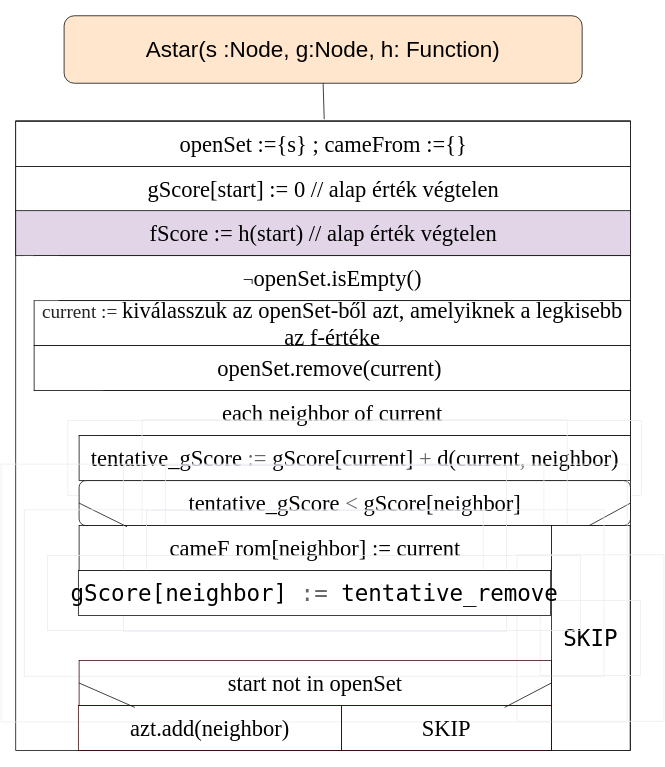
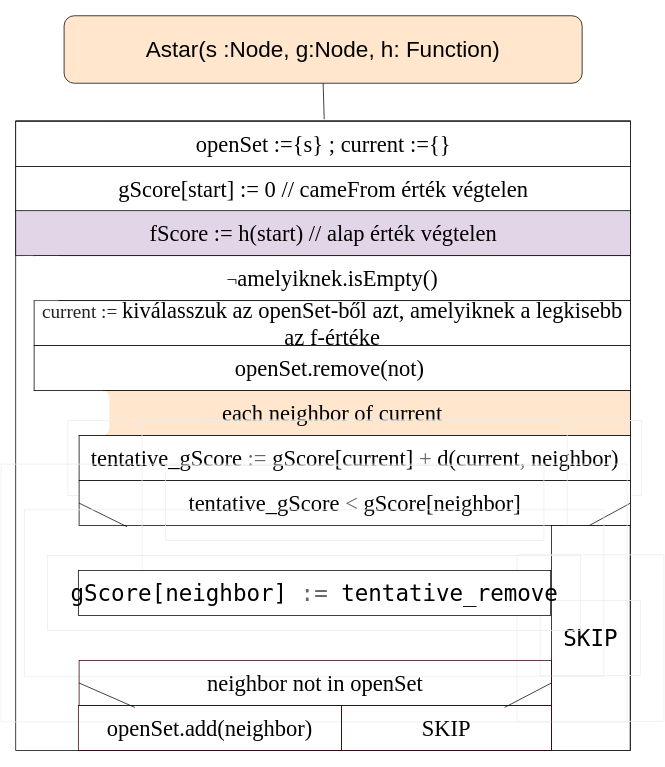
- <mxCell id="5" value="&lt;font face=&quot;Times New Roman&quot;&gt;openSet :={s} ; cameFrom :={}&lt;/font&gt;" style="rounded=0;whiteSpace=wrap;html=1;fontSize=30;" vertex="1" parent="1"><mxGeometry x="20.5" y="161" width="820" height="60" as="geometry" /></mxCell>
+ <mxCell id="5" value="&lt;font face=&quot;Times New Roman&quot;&gt;openSet :={s} ; current :={}&lt;/font&gt;" style="rounded=0;whiteSpace=wrap;html=1;fontSize=30;" vertex="1" parent="1"><mxGeometry x="20.5" y="161" width="820" height="60" as="geometry" /></mxCell>
- <mxCell id="8" value="&lt;font face=&quot;Times New Roman&quot;&gt;gScore[start] := 0 // alap érték végtelen&lt;/font&gt;" style="rounded=0;whiteSpace=wrap;html=1;fontSize=30;" vertex="1" parent="1"><mxGeometry x="20.5" y="221" width="820" height="60" as="geometry" /></mxCell>
+ <mxCell id="8" value="&lt;font face=&quot;Times New Roman&quot;&gt;gScore[start] := 0 // cameFrom érték végtelen&lt;/font&gt;" style="rounded=0;whiteSpace=wrap;html=1;fontSize=30;" vertex="1" parent="1"><mxGeometry x="20.5" y="221" width="820" height="60" as="geometry" /></mxCell>
- <mxCell id="10" value="&lt;font face=&quot;Times New Roman&quot;&gt;&lt;span style=&quot;color: rgb(34 , 34 , 34) ; font-size: 25.6px&quot;&gt;¬&lt;/span&gt;openSet.isEmpty()&lt;/font&gt;" style="rounded=0;whiteSpace=wrap;html=1;fontSize=30;" vertex="1" parent="1"><mxGeometry x="45" y="340" width="795.5" height="60" as="geometry" /></mxCell>
+ <mxCell id="10" value="&lt;font face=&quot;Times New Roman&quot;&gt;&lt;span style=&quot;color: rgb(34 , 34 , 34) ; font-size: 25.6px&quot;&gt;¬&lt;/span&gt;amelyiknek.isEmpty()&lt;/font&gt;" style="rounded=0;whiteSpace=wrap;html=1;fontSize=30;" vertex="1" parent="1"><mxGeometry x="45" y="340" width="795.5" height="60" as="geometry" /></mxCell>
- <mxCell id="12" value="&lt;font face=&quot;Times New Roman&quot;&gt;openSet.remove(current)&amp;nbsp;&lt;/font&gt;" style="rounded=0;whiteSpace=wrap;html=1;fontSize=30;" vertex="1" parent="1"><mxGeometry x="45" y="460" width="795.5" height="60" as="geometry" /></mxCell>
+ <mxCell id="12" value="&lt;font face=&quot;Times New Roman&quot;&gt;openSet.remove(not)&amp;nbsp;&lt;/font&gt;" style="rounded=0;whiteSpace=wrap;html=1;fontSize=30;" vertex="1" parent="1"><mxGeometry x="45" y="460" width="795.5" height="60" as="geometry" /></mxCell>
- <mxCell id="13" value="&lt;font face=&quot;Times New Roman&quot;&gt;each neighbor of current&lt;/font&gt;" style="rounded=0;whiteSpace=wrap;html=1;fontSize=30;" vertex="1" parent="1"><mxGeometry x="45" y="520" width="795.5" height="60" as="geometry" /></mxCell>
+ <mxCell id="13" value="&lt;font face=&quot;Times New Roman&quot;&gt;each neighbor of current&lt;/font&gt;" style="rounded=0;whiteSpace=wrap;html=1;fontSize=30;fillColor=#ffe6cc;" vertex="1" parent="1"><mxGeometry x="45" y="520" width="795.5" height="60" as="geometry" /></mxCell>
- <mxCell id="18" value="&lt;pre style=&quot;line-height: 1.3 ; border: 1px solid rgb(234 , 236 , 240) ; padding: 1em ; overflow-x: hidden ; overflow-wrap: break-word ; position: relative&quot;&gt;&lt;pre style=&quot;line-height: 1.3 ; border: 1px solid rgb(234 , 236 , 240) ; padding: 1em ; overflow-x: hidden ; overflow-wrap: break-word ; position: relative&quot;&gt;&lt;font face=&quot;Times New Roman&quot;&gt;&lt;span class=&quot;n&quot;&gt;tentative_gScore&lt;/span&gt; &lt;span class=&quot;o&quot; style=&quot;color: rgb(102 , 102 , 102)&quot;&gt;&amp;lt;&lt;/span&gt; &lt;span class=&quot;n&quot;&gt;gScore&lt;/span&gt;&lt;span class=&quot;p&quot;&gt;[&lt;/span&gt;&lt;span class=&quot;n&quot;&gt;neighbor&lt;/span&gt;&lt;span class=&quot;p&quot;&gt;]&lt;/span&gt;&lt;/font&gt;&lt;/pre&gt;&lt;/pre&gt;" style="whiteSpace=wrap;html=1;fontSize=30;rounded=1;" vertex="1" parent="1"><mxGeometry x="105" y="640" width="735.5" height="60" as="geometry" /></mxCell>
+ <mxCell id="18" value="&lt;pre style=&quot;line-height: 1.3 ; border: 1px solid rgb(234 , 236 , 240) ; padding: 1em ; overflow-x: hidden ; overflow-wrap: break-word ; position: relative&quot;&gt;&lt;pre style=&quot;line-height: 1.3 ; border: 1px solid rgb(234 , 236 , 240) ; padding: 1em ; overflow-x: hidden ; overflow-wrap: break-word ; position: relative&quot;&gt;&lt;font face=&quot;Times New Roman&quot;&gt;&lt;span class=&quot;n&quot;&gt;tentative_gScore&lt;/span&gt; &lt;span class=&quot;o&quot; style=&quot;color: rgb(102 , 102 , 102)&quot;&gt;&amp;lt;&lt;/span&gt; &lt;span class=&quot;n&quot;&gt;gScore&lt;/span&gt;&lt;span class=&quot;p&quot;&gt;[&lt;/span&gt;&lt;span class=&quot;n&quot;&gt;neighbor&lt;/span&gt;&lt;span class=&quot;p&quot;&gt;]&lt;/span&gt;&lt;/font&gt;&lt;/pre&gt;&lt;/pre&gt;" style="rounded=0;whiteSpace=wrap;html=1;fontSize=30;" vertex="1" parent="1"><mxGeometry x="105" y="640" width="735.5" height="60" as="geometry" /></mxCell>
- <mxCell id="19" value="&lt;pre style=&quot;line-height: 1.3 ; border: 1px solid rgb(234 , 236 , 240) ; padding: 1em ; overflow-x: hidden ; overflow-wrap: break-word ; position: relative&quot;&gt;&lt;pre style=&quot;line-height: 1.3 ; border: 1px solid rgb(234 , 236 , 240) ; padding: 1em ; overflow-x: hidden ; overflow-wrap: break-word ; position: relative&quot;&gt;&lt;font face=&quot;Times New Roman&quot;&gt;cameF rom[neighbor] := current&lt;/font&gt;&lt;br&gt;&lt;/pre&gt;&lt;/pre&gt;" style="rounded=0;whiteSpace=wrap;html=1;fontSize=30;" vertex="1" parent="1"><mxGeometry x="105" y="700" width="630" height="60" as="geometry" /></mxCell>
- <mxCell id="24" value="&lt;font style=&quot;font-size: 30px&quot;&gt;start not in openSet&lt;/font&gt;" style="rounded=0;whiteSpace=wrap;html=1;fontFamily=Times New Roman;fontSize=23;strokeColor=#330000;strokeWidth=1;fillColor=none;" vertex="1" parent="1"><mxGeometry x="105" y="880" width="630" height="60" as="geometry" /></mxCell>
+ <mxCell id="24" value="&lt;font style=&quot;font-size: 30px&quot;&gt;neighbor not in openSet&lt;/font&gt;" style="rounded=0;whiteSpace=wrap;html=1;fontFamily=Times New Roman;fontSize=23;strokeColor=#330000;strokeWidth=1;fillColor=none;" vertex="1" parent="1"><mxGeometry x="105" y="880" width="630" height="60" as="geometry" /></mxCell>
- <mxCell id="27" value="azt.add(neighbor)" style="rounded=0;whiteSpace=wrap;html=1;fontFamily=Times New Roman;fontSize=30;strokeColor=#330000;strokeWidth=1;fillColor=none;" vertex="1" parent="1"><mxGeometry x="104" y="940" width="351" height="60" as="geometry" /></mxCell>
+ <mxCell id="27" value="openSet.add(neighbor)" style="rounded=0;whiteSpace=wrap;html=1;fontFamily=Times New Roman;fontSize=30;strokeColor=#330000;strokeWidth=1;fillColor=none;" vertex="1" parent="1"><mxGeometry x="104" y="940" width="351" height="60" as="geometry" /></mxCell>
